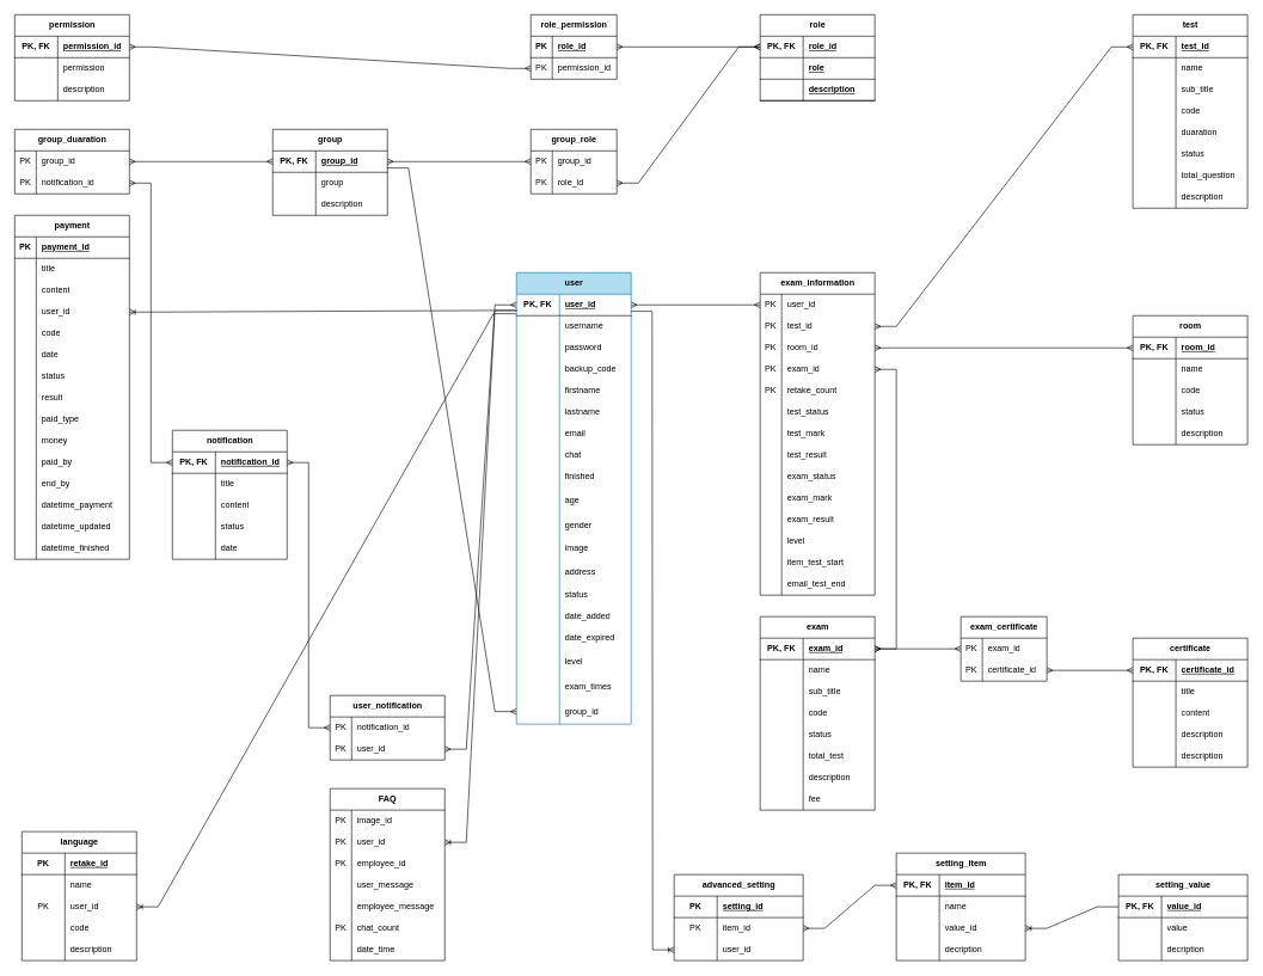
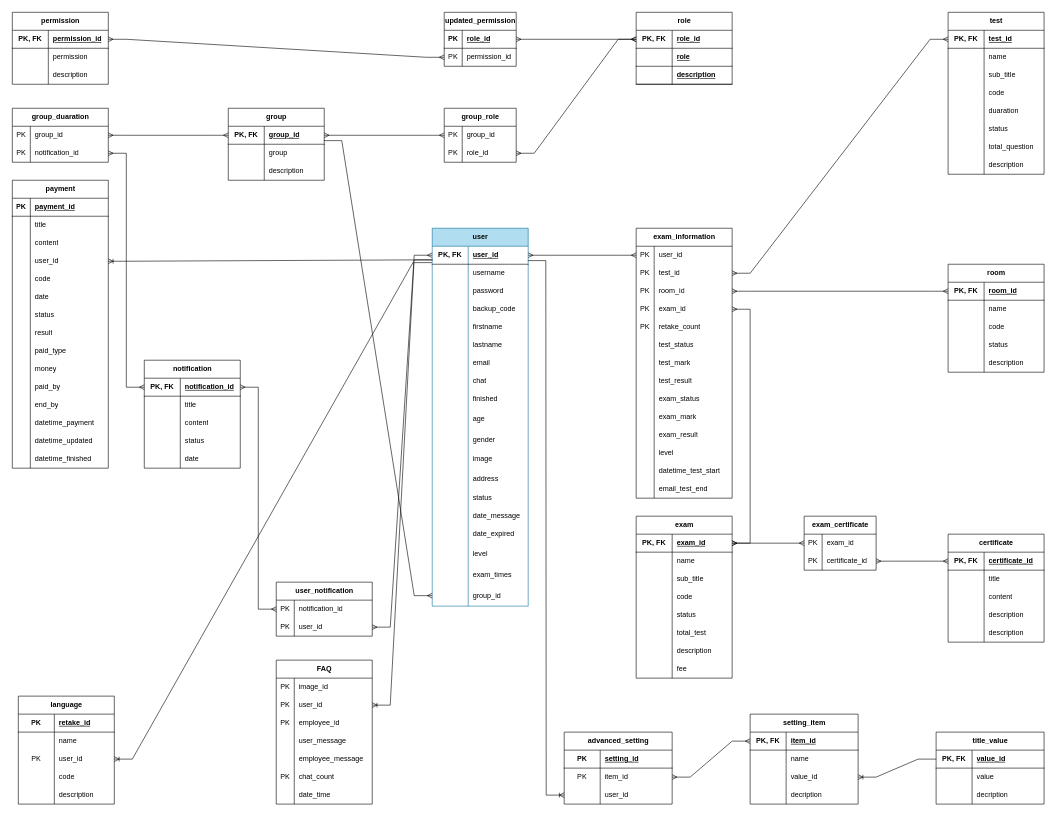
- <mxCell id="156" value="role_permission" style="shape=table;startSize=30;container=1;collapsible=1;childLayout=tableLayout;fixedRows=1;rowLines=0;fontStyle=1;align=center;resizeLast=1;html=1;" vertex="1" parent="1"><mxGeometry x="740" width="120" height="90" as="geometry" y="20" /></mxCell>
+ <mxCell id="156" value="updated_permission" style="shape=table;startSize=30;container=1;collapsible=1;childLayout=tableLayout;fixedRows=1;rowLines=0;fontStyle=1;align=center;resizeLast=1;html=1;" vertex="1" parent="1"><mxGeometry x="740" width="120" height="90" as="geometry" y="20" /></mxCell>
- <mxCell id="214" value="item_test_start" style="shape=partialRectangle;connectable=0;fillColor=none;top=0;left=0;bottom=0;right=0;align=left;spacingLeft=6;overflow=hidden;whiteSpace=wrap;html=1;" vertex="1" parent="212"><mxGeometry x="30" width="130" height="30" as="geometry"><mxRectangle width="130" height="30" as="alternateBounds" /></mxGeometry></mxCell>
+ <mxCell id="214" value="datetime_test_start" style="shape=partialRectangle;connectable=0;fillColor=none;top=0;left=0;bottom=0;right=0;align=left;spacingLeft=6;overflow=hidden;whiteSpace=wrap;html=1;" vertex="1" parent="212"><mxGeometry x="30" width="130" height="30" as="geometry"><mxRectangle width="130" height="30" as="alternateBounds" /></mxGeometry></mxCell>
- <mxCell id="92" value="date_added" style="shape=partialRectangle;connectable=0;fillColor=none;top=0;left=0;bottom=0;right=0;align=left;spacingLeft=6;overflow=hidden;whiteSpace=wrap;html=1;" parent="90" vertex="1"><mxGeometry x="60" width="100" height="30" as="geometry"><mxRectangle width="100" height="30" as="alternateBounds" /></mxGeometry></mxCell>
+ <mxCell id="92" value="date_message" style="shape=partialRectangle;connectable=0;fillColor=none;top=0;left=0;bottom=0;right=0;align=left;spacingLeft=6;overflow=hidden;whiteSpace=wrap;html=1;" parent="90" vertex="1"><mxGeometry x="60" width="100" height="30" as="geometry"><mxRectangle width="100" height="30" as="alternateBounds" /></mxGeometry></mxCell>
- <mxCell id="325" value="setting_value" style="shape=table;startSize=30;container=1;collapsible=1;childLayout=tableLayout;fixedRows=1;rowLines=0;fontStyle=1;align=center;resizeLast=1;html=1;" vertex="1" parent="1"><mxGeometry x="1560" y="1220" width="180" height="120" as="geometry" /></mxCell>
+ <mxCell id="325" value="title_value" style="shape=table;startSize=30;container=1;collapsible=1;childLayout=tableLayout;fixedRows=1;rowLines=0;fontStyle=1;align=center;resizeLast=1;html=1;" vertex="1" parent="1"><mxGeometry x="1560" y="1220" width="180" height="120" as="geometry" /></mxCell>
